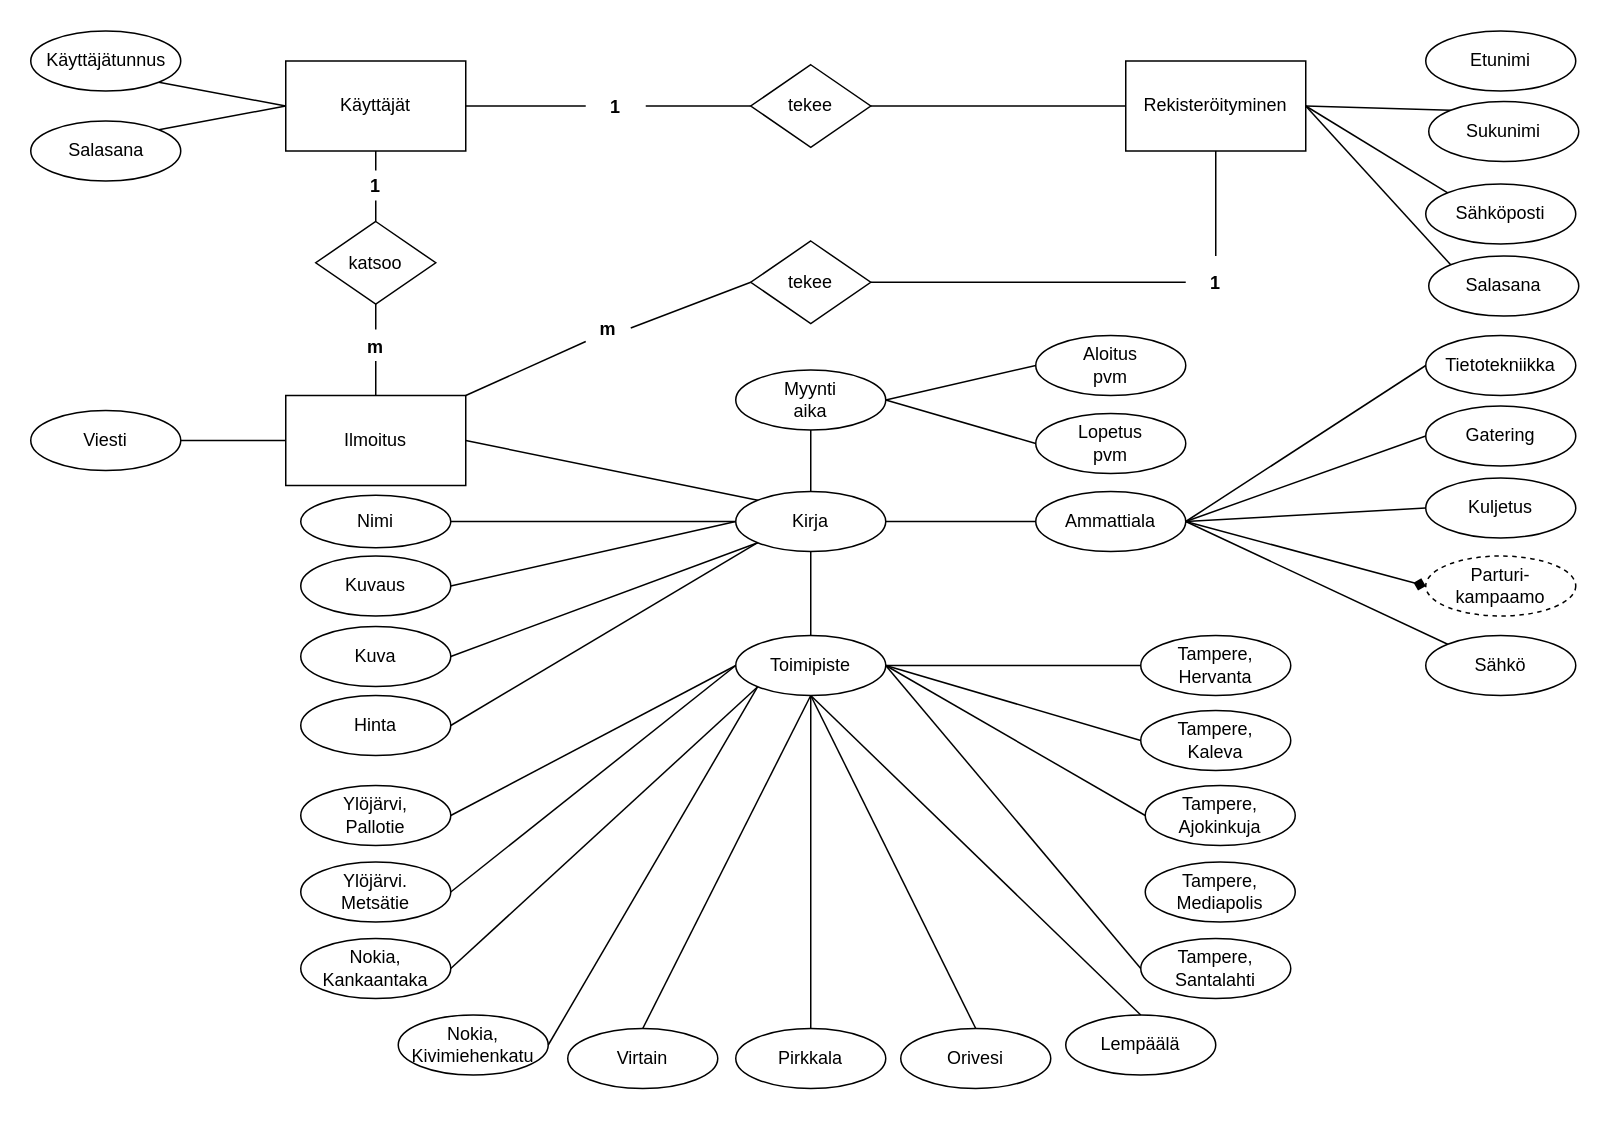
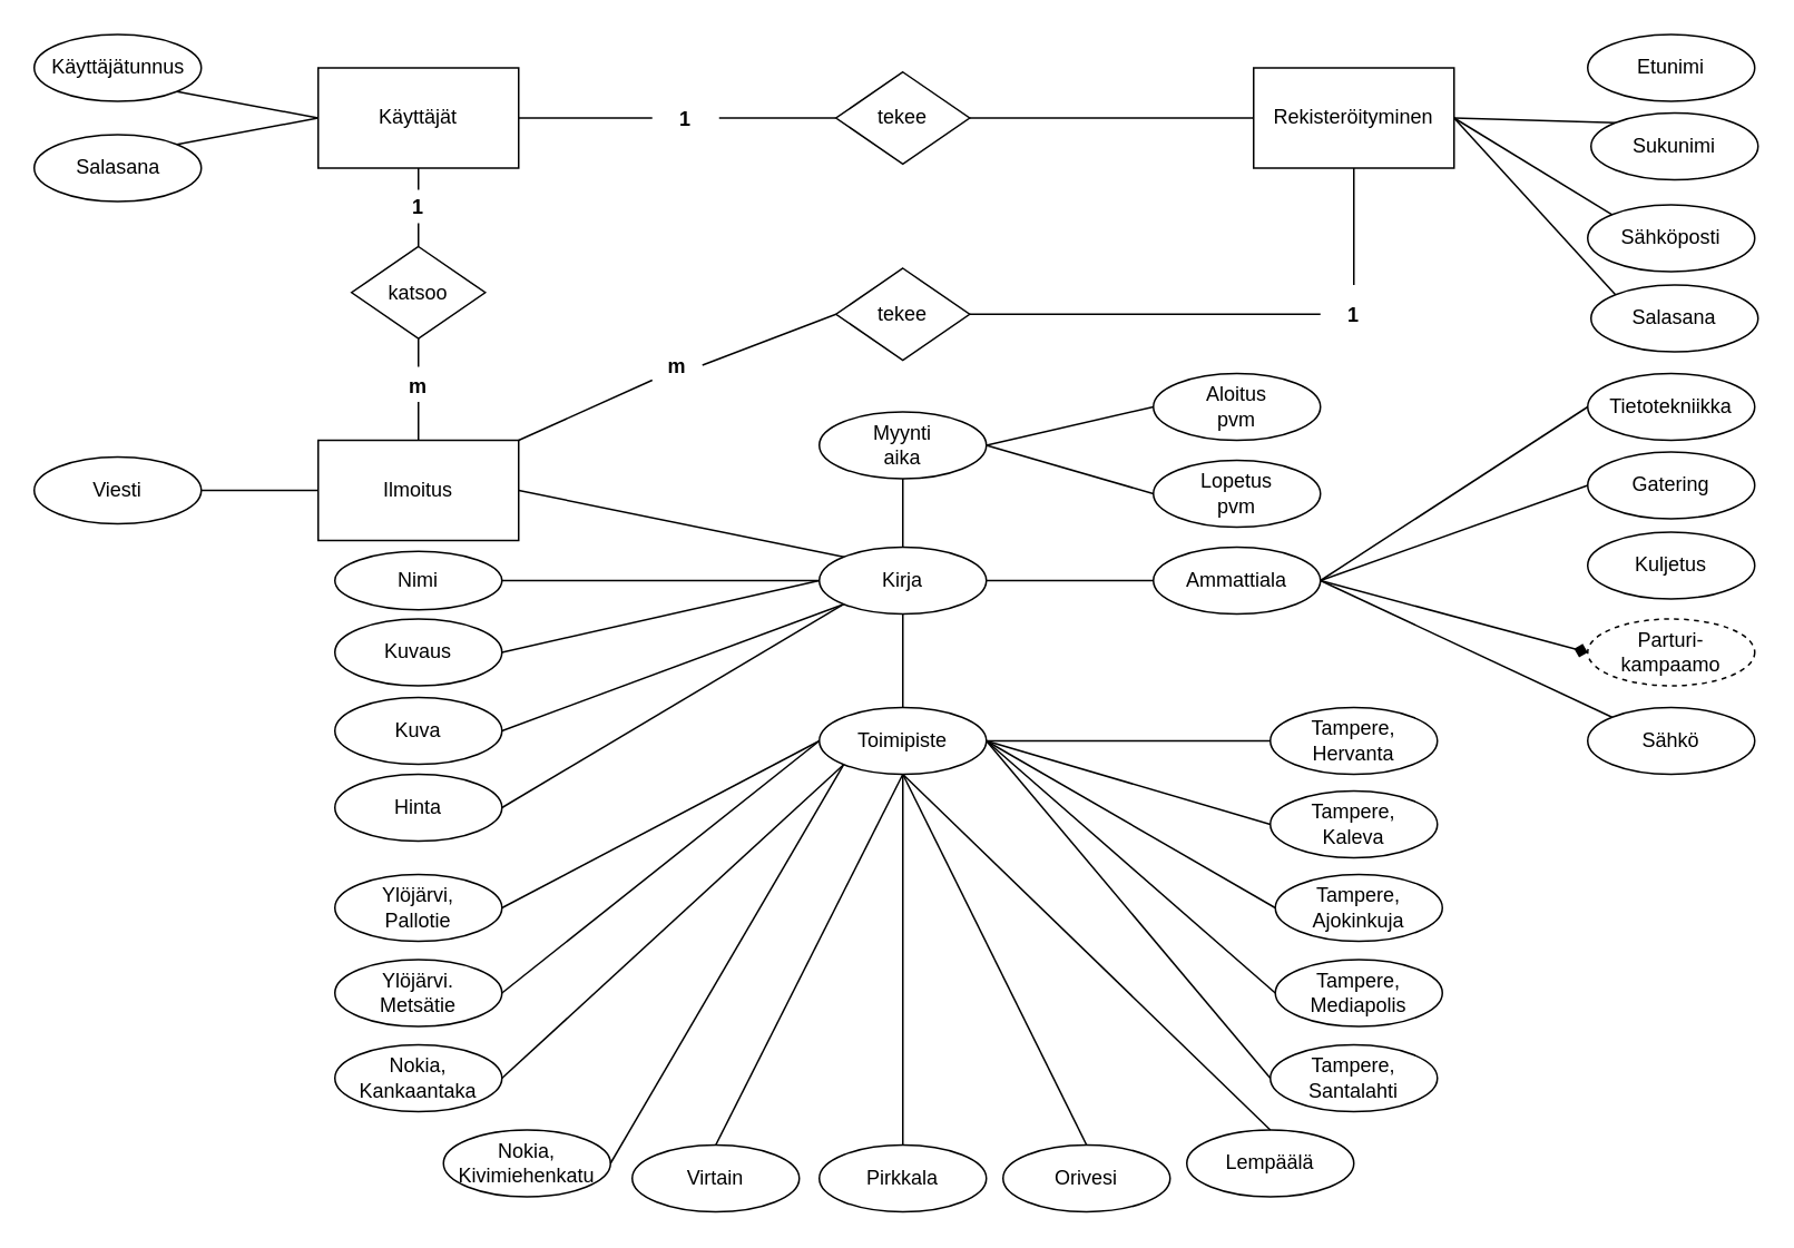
- <mxCell id="69" value="" style="endArrow=none;html=1;exitX=1;exitY=0.5;exitDx=0;exitDy=0;entryX=0;entryY=0.5;entryDx=0;entryDy=0;" parent="1" source="63" target="67" edge="1"><mxGeometry width="50" height="50" relative="1" as="geometry"><mxPoint x="490" y="610" as="sourcePoint" /><mxPoint x="540" y="560" as="targetPoint" /></mxGeometry></mxCell>
+ <mxCell id="89" value="" style="endArrow=none;html=1;entryX=0;entryY=0.5;entryDx=0;entryDy=0;exitX=1;exitY=0.5;exitDx=0;exitDy=0;" parent="1" source="88" target="87" edge="1"><mxGeometry width="50" height="50" relative="1" as="geometry"><mxPoint x="245.355" y="680.002" as="sourcePoint" /><mxPoint x="340" y="815.86" as="targetPoint" /></mxGeometry></mxCell>
